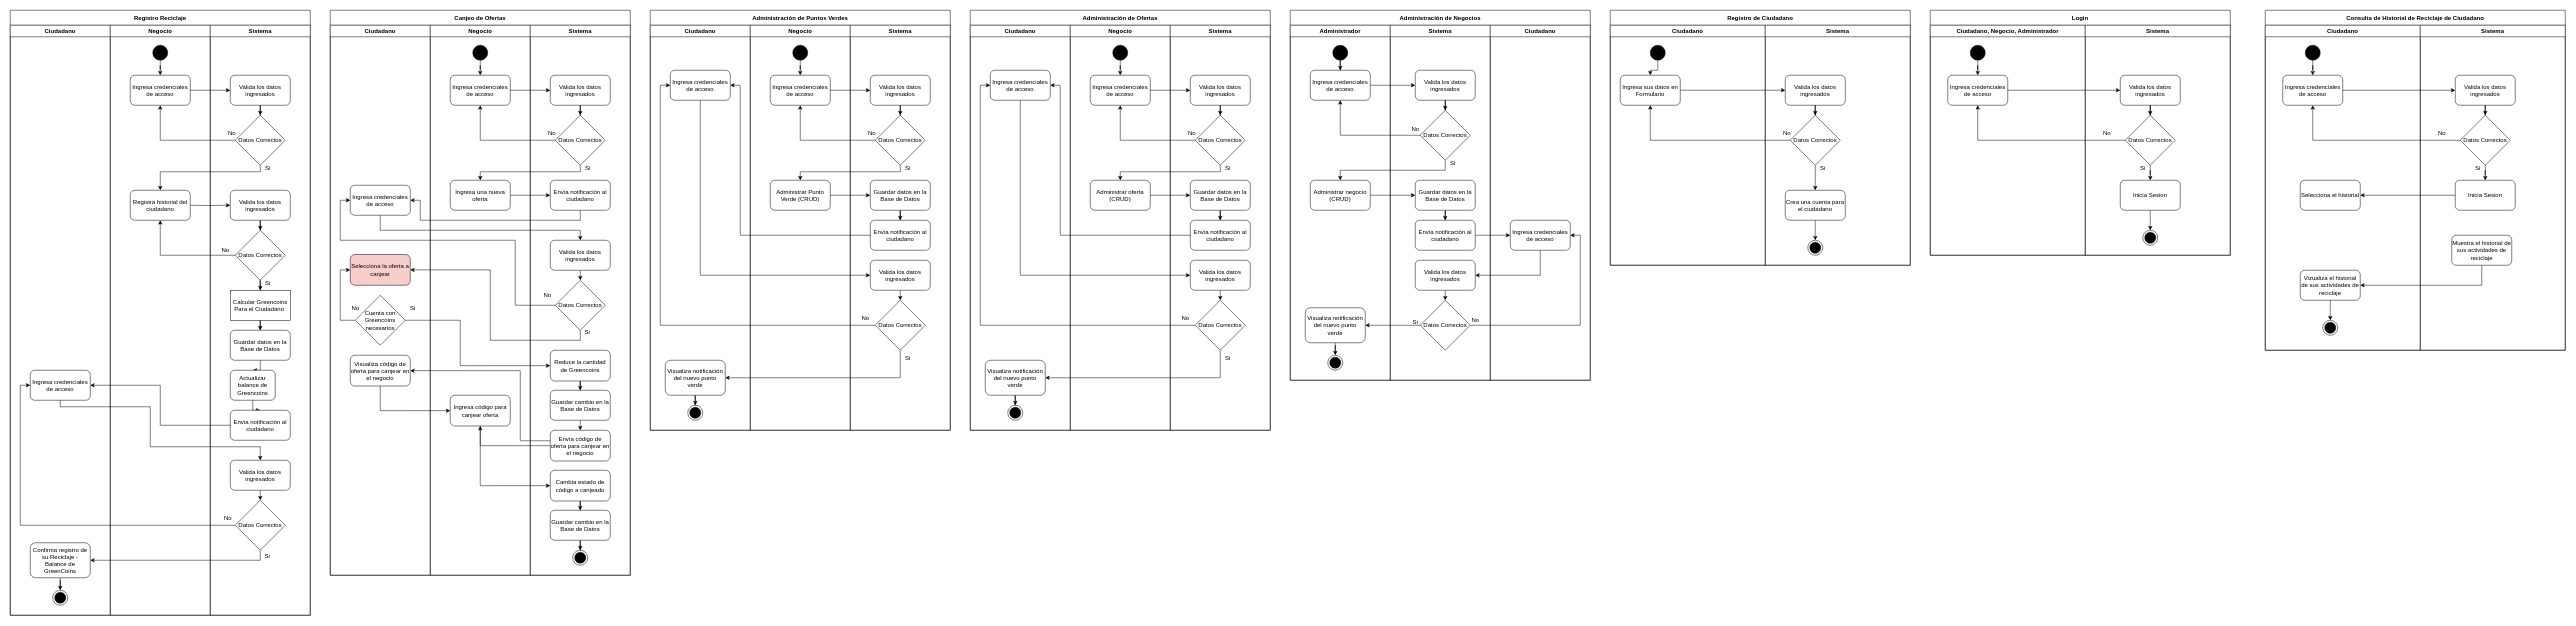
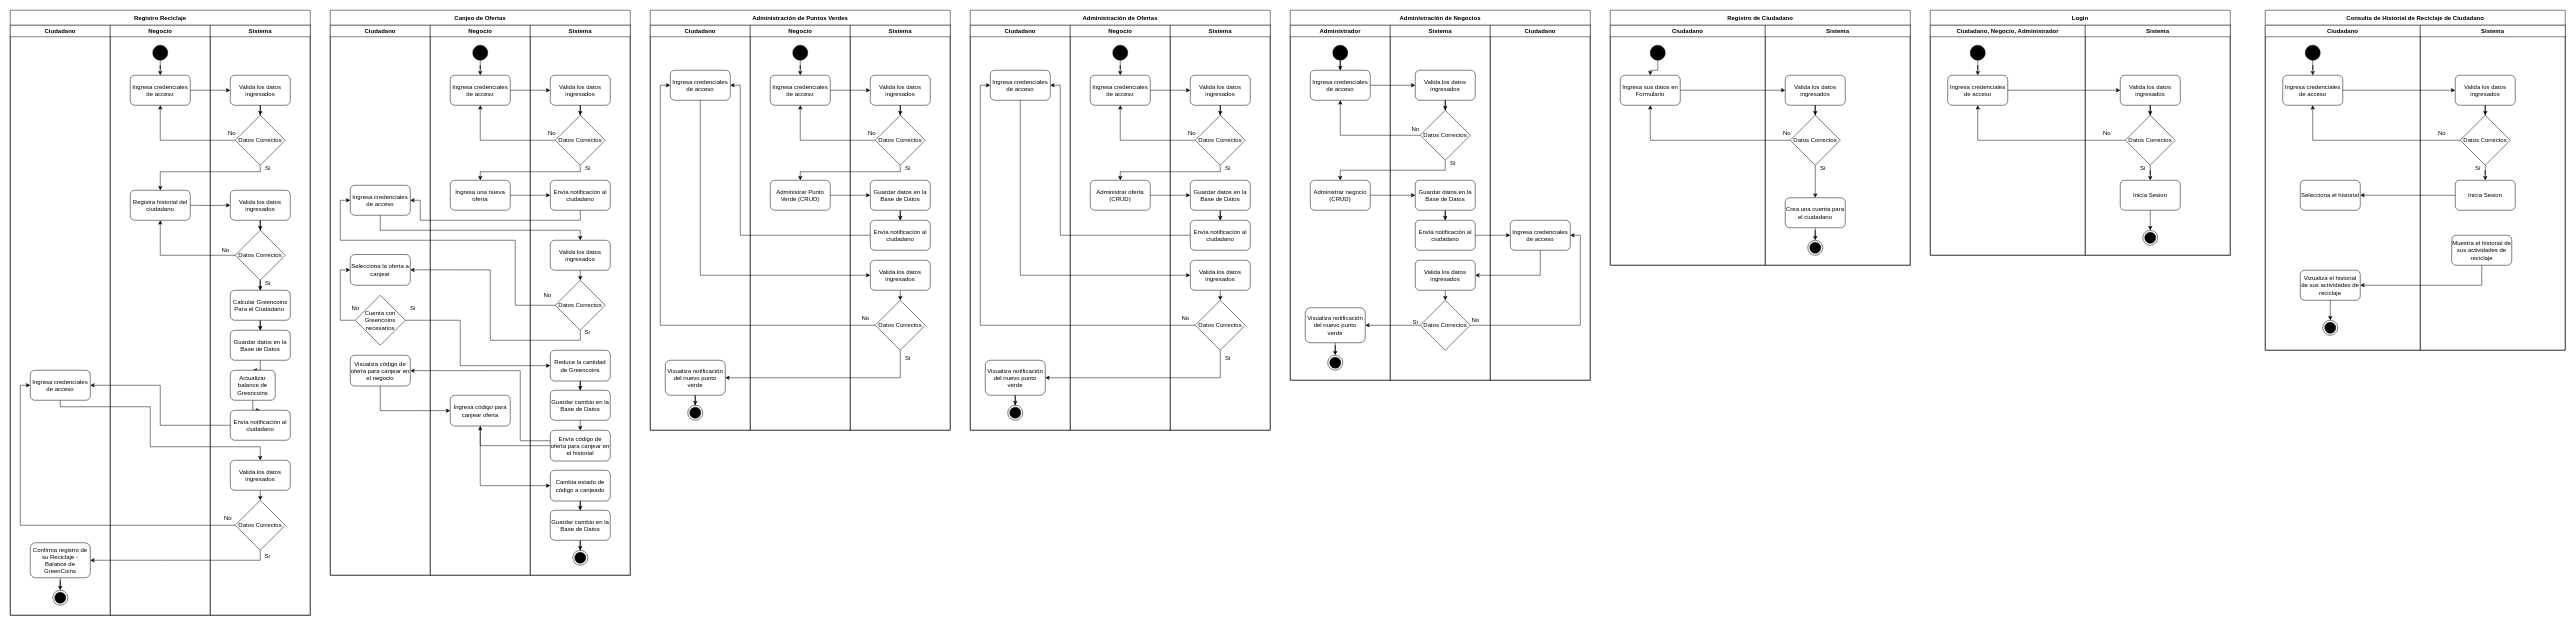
- <mxCell id="14" value="Crea una cuenta para el ciudadano" style="whiteSpace=wrap;html=1;rounded=1;" parent="7" vertex="1"><mxGeometry x="40" y="330" width="120" height="60" as="geometry" /></mxCell>
+ <mxCell id="14" value="Crea una cuenta para el ciudadano" style="whiteSpace=wrap;html=1;rounded=1;" parent="7" vertex="1"><mxGeometry x="40" y="345" width="120" height="60" as="geometry" /></mxCell>
- <mxCell id="66" value="Selecciona la oferta a canjear" style="whiteSpace=wrap;html=1;rounded=1;fillColor=#f8cecc;" parent="64" vertex="1"><mxGeometry x="40" y="458.5" width="120" height="61.5" as="geometry" /></mxCell>
+ <mxCell id="66" value="Selecciona la oferta a canjear" style="whiteSpace=wrap;html=1;rounded=1;" parent="64" vertex="1"><mxGeometry x="40" y="458.5" width="120" height="61.5" as="geometry" /></mxCell>
- <mxCell id="42" value="Calcular Greencoins Para el Ciudadano&amp;nbsp;" style="whiteSpace=wrap;html=1;rounded=0;" parent="30" vertex="1"><mxGeometry x="40" y="530" width="120" height="60" as="geometry" /></mxCell>
+ <mxCell id="42" value="Calcular Greencoins Para el Ciudadano&amp;nbsp;" style="whiteSpace=wrap;html=1;rounded=1;" parent="30" vertex="1"><mxGeometry x="40" y="530" width="120" height="60" as="geometry" /></mxCell>
- <mxCell id="93" value="Envía código de oferta para canjear en el negocio" style="whiteSpace=wrap;html=1;rounded=1;" parent="78" vertex="1"><mxGeometry x="40" y="810" width="120" height="61.5" as="geometry" /></mxCell>
+ <mxCell id="93" value="Envía código de oferta para canjear en el historial" style="whiteSpace=wrap;html=1;rounded=1;" parent="78" vertex="1"><mxGeometry x="40" y="810" width="120" height="61.5" as="geometry" /></mxCell>
